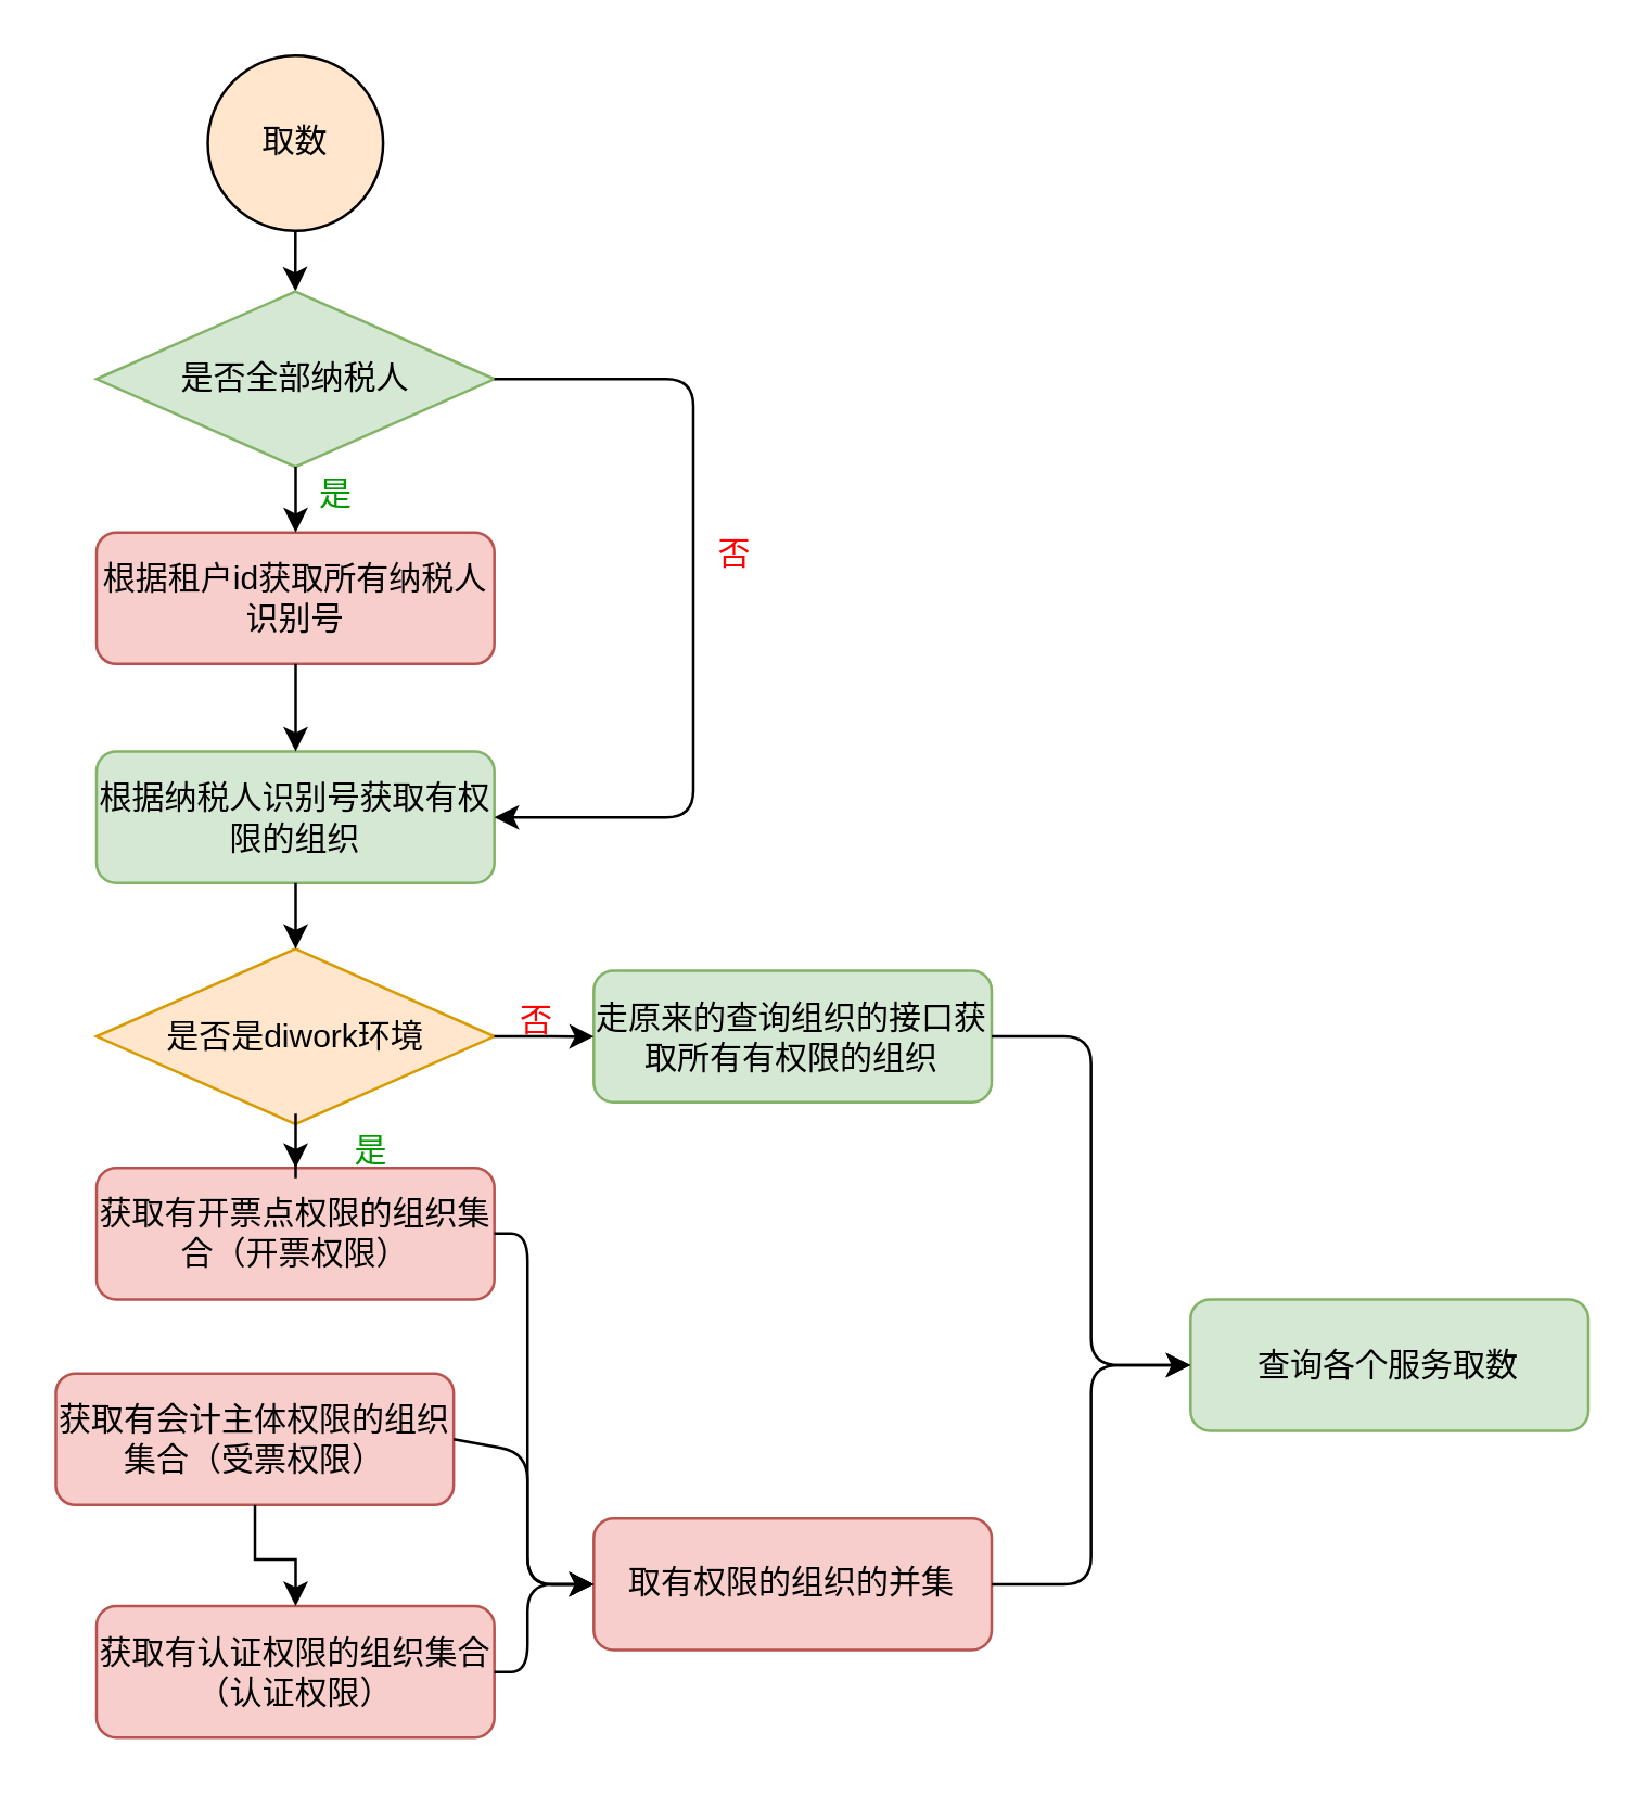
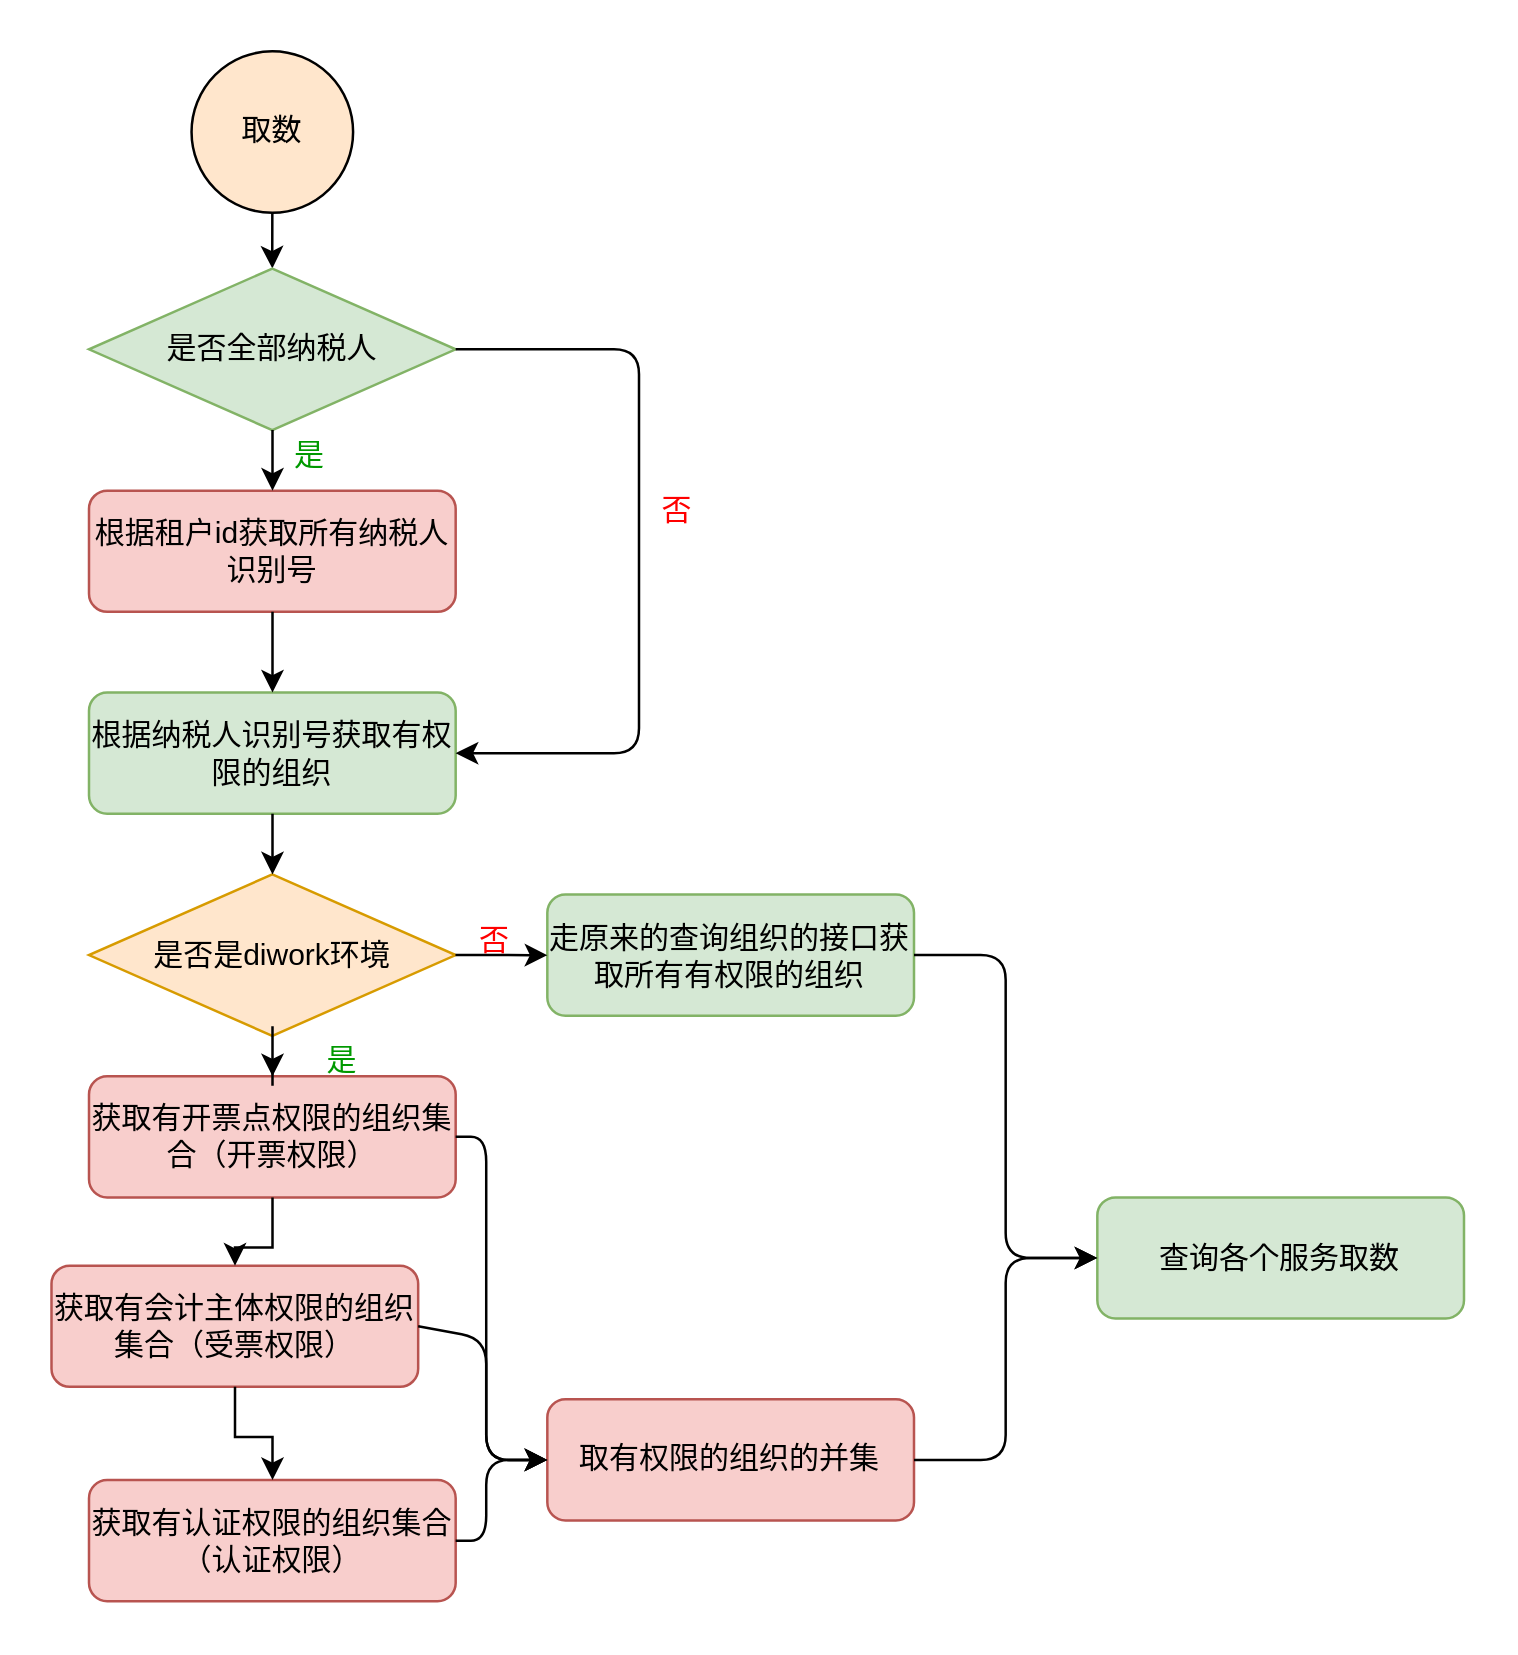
+ <mxCell id="17" value="" style="edgeStyle=orthogonalEdgeStyle;rounded=0;orthogonalLoop=1;jettySize=auto;html=1;fontColor=#FF0000;" edge="1" parent="1" source="14" target="16"><mxGeometry relative="1" as="geometry" /></mxCell>
